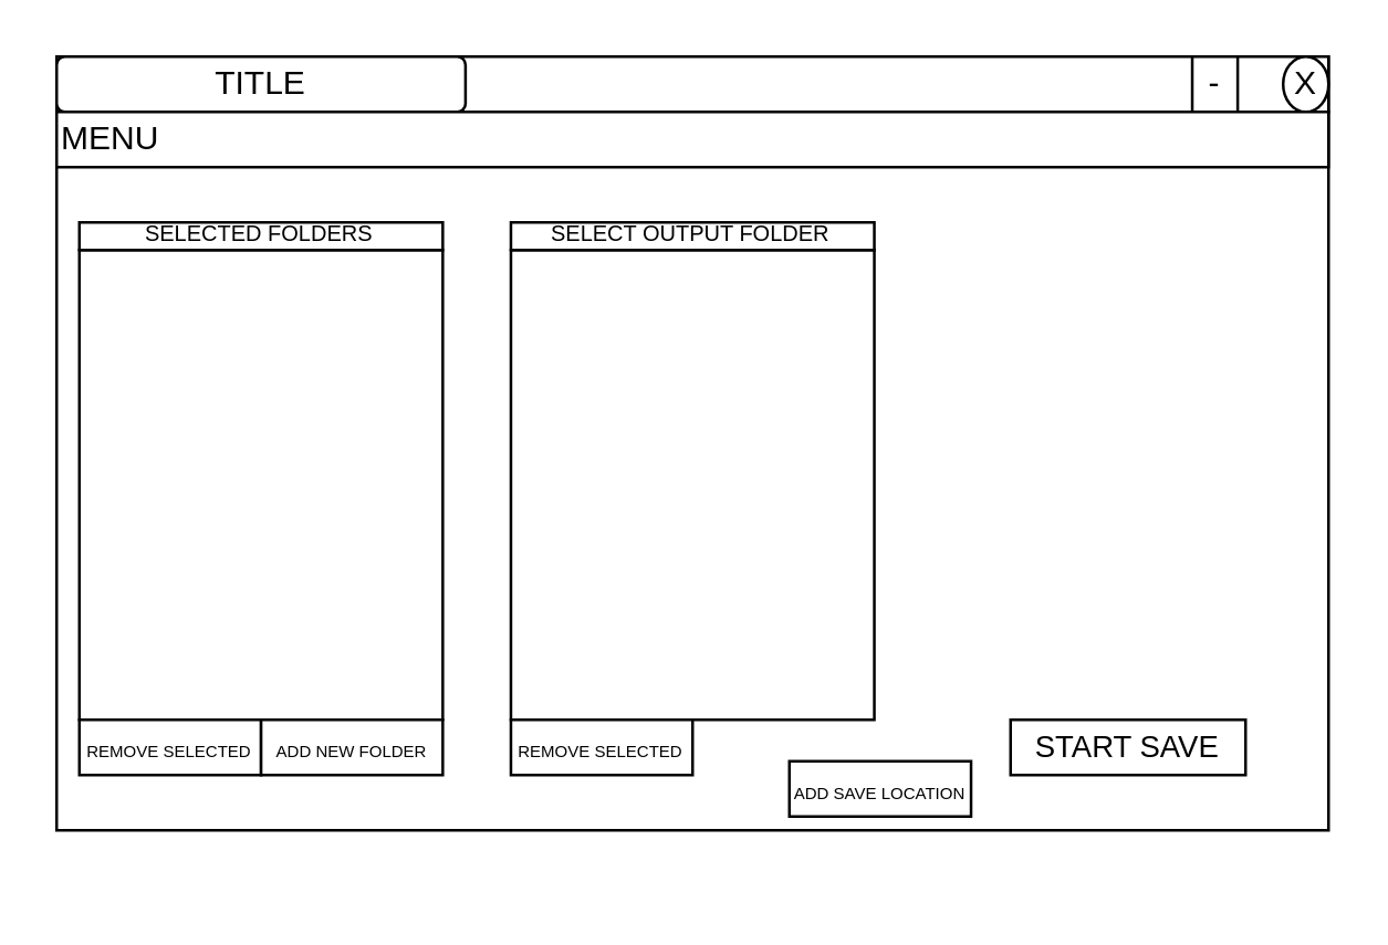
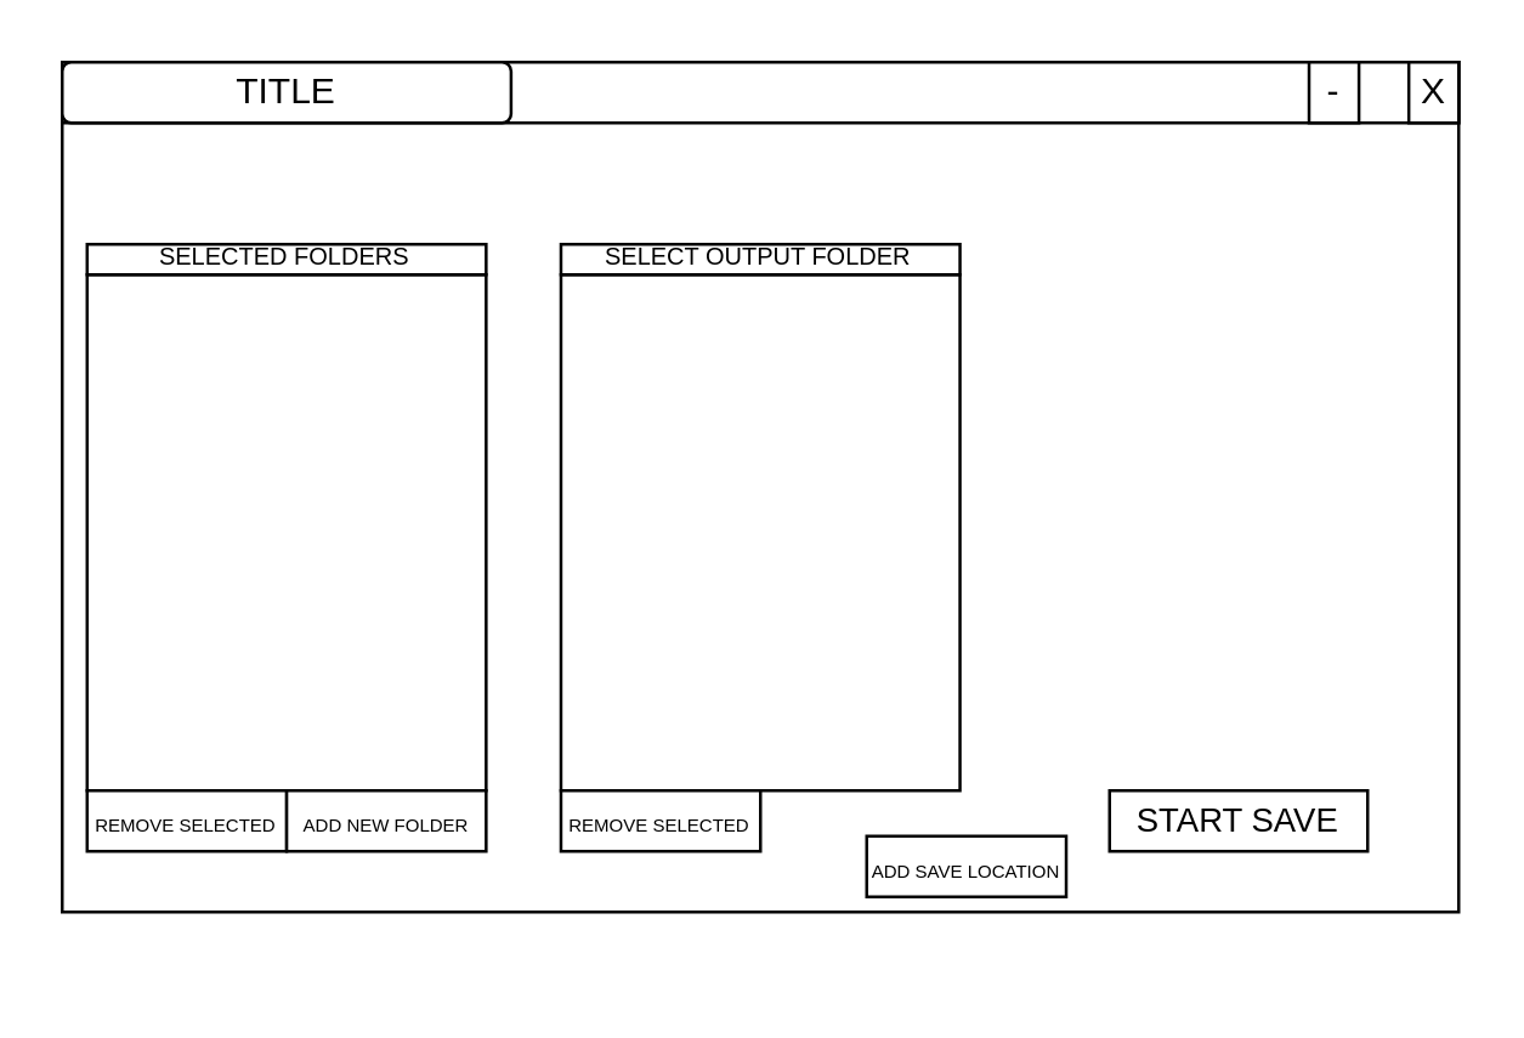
- <mxCell id="5" value="X" style="ellipse;whiteSpace=wrap;html=1;" vertex="1" parent="2"><mxGeometry x="443.571" width="16.429" height="20" as="geometry" /></mxCell>
+ <mxCell id="5" value="X" style="rounded=0;whiteSpace=wrap;html=1;" vertex="1" parent="2"><mxGeometry x="443.571" width="16.429" height="20" as="geometry" /></mxCell>
- <mxCell id="8" value="MENU&amp;nbsp;" style="rounded=0;whiteSpace=wrap;html=1;align=left;" vertex="1" parent="2"><mxGeometry y="20" width="460" height="20" as="geometry" /></mxCell>
